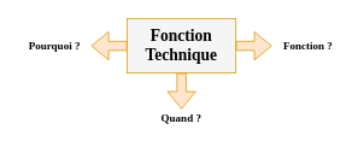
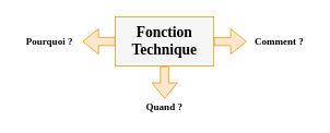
- <mxCell id="7" value="Fonction ?" style="text;html=1;strokeColor=none;fillColor=none;align=center;verticalAlign=middle;whiteSpace=wrap;rounded=0;fontFamily=Comic Sans MS;fontStyle=1" parent="1" vertex="1"><mxGeometry x="300" y="40" width="80" height="20" as="geometry" /></mxCell>
+ <mxCell id="7" value="Comment ?" style="text;html=1;strokeColor=none;fillColor=none;align=center;verticalAlign=middle;whiteSpace=wrap;rounded=0;fontFamily=Comic Sans MS;fontStyle=1" parent="1" vertex="1"><mxGeometry x="300" y="40" width="80" height="20" as="geometry" /></mxCell>
